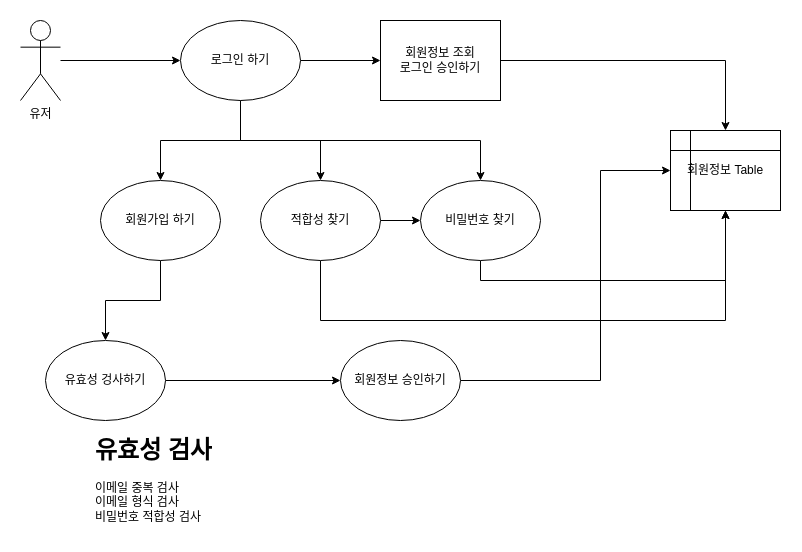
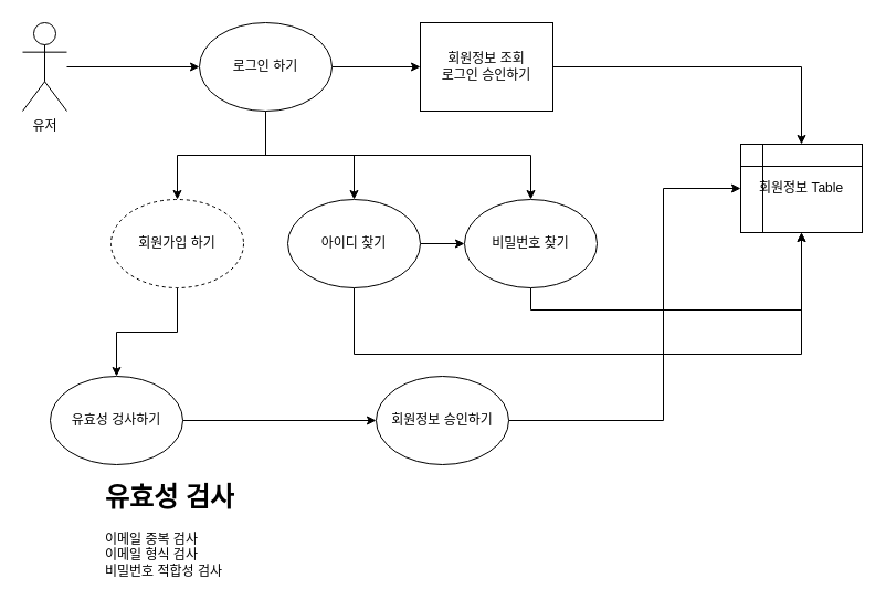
- <mxCell id="10" value="회원가입 하기" style="ellipse;whiteSpace=wrap;html=1;" vertex="1" parent="1"><mxGeometry x="100" y="180" width="120" height="80" as="geometry" /></mxCell>
+ <mxCell id="10" value="회원가입 하기" style="ellipse;whiteSpace=wrap;html=1;dashed=1;" vertex="1" parent="1"><mxGeometry x="100" y="180" width="120" height="80" as="geometry" /></mxCell>
- <mxCell id="13" value="적합성 찾기" style="ellipse;whiteSpace=wrap;html=1;" vertex="1" parent="1"><mxGeometry x="260" y="180" width="120" height="80" as="geometry" /></mxCell>
+ <mxCell id="13" value="아이디 찾기" style="ellipse;whiteSpace=wrap;html=1;" vertex="1" parent="1"><mxGeometry x="260" y="180" width="120" height="80" as="geometry" /></mxCell>
